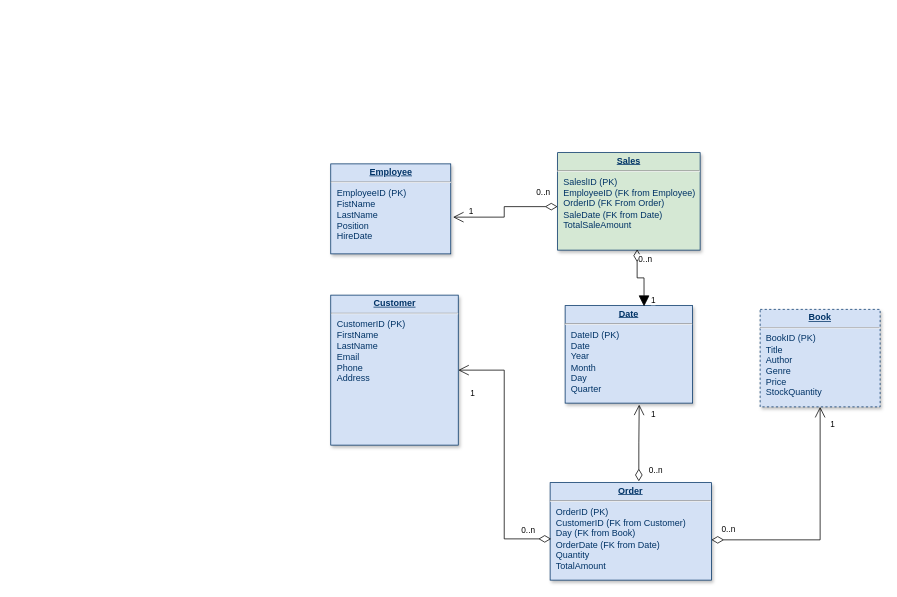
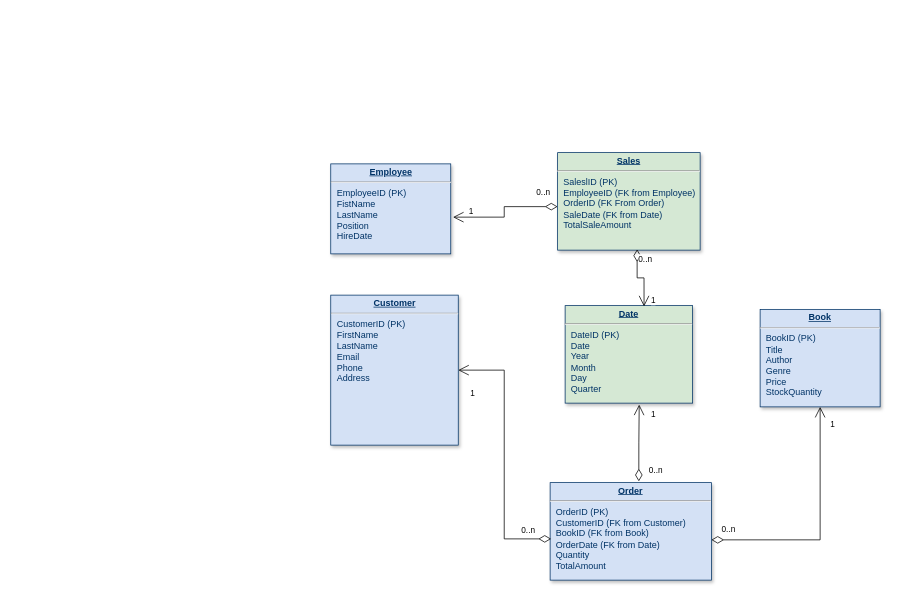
- <mxCell id="21" value="&lt;div&gt;&lt;br&gt;&lt;/div&gt;&lt;div&gt;&lt;br&gt;&lt;/div&gt;" style="endArrow=block;html=1;endSize=12;startArrow=diamondThin;startSize=14;startFill=0;edgeStyle=orthogonalEdgeStyle;rounded=0;exitX=0.558;exitY=0.992;exitDx=0;exitDy=0;exitPerimeter=0;entryX=0.619;entryY=0.008;entryDx=0;entryDy=0;entryPerimeter=0;" edge="1" parent="1" source="7" target="2"><mxGeometry x="-1" y="-440" relative="1" as="geometry"><mxPoint x="193" y="290" as="sourcePoint" /><mxPoint x="353" y="290" as="targetPoint" /><mxPoint x="-410" y="-280" as="offset" /></mxGeometry></mxCell>
+ <mxCell id="21" value="&lt;div&gt;&lt;br&gt;&lt;/div&gt;&lt;div&gt;&lt;br&gt;&lt;/div&gt;" style="endArrow=open;html=1;endSize=12;startArrow=diamondThin;startSize=14;startFill=0;edgeStyle=orthogonalEdgeStyle;rounded=0;exitX=0.558;exitY=0.992;exitDx=0;exitDy=0;exitPerimeter=0;entryX=0.619;entryY=0.008;entryDx=0;entryDy=0;entryPerimeter=0;" edge="1" parent="1" source="7" target="2"><mxGeometry x="-1" y="-440" relative="1" as="geometry"><mxPoint x="193" y="290" as="sourcePoint" /><mxPoint x="353" y="290" as="targetPoint" /><mxPoint x="-410" y="-280" as="offset" /></mxGeometry></mxCell>
- <mxCell id="2" value="&lt;p style=&quot;margin: 0px; margin-top: 4px; text-align: center; text-decoration: underline;&quot;&gt;&lt;strong&gt;Date&lt;/strong&gt;&lt;/p&gt;&lt;hr&gt;&lt;p style=&quot;margin: 0px; margin-left: 8px;&quot;&gt;DateID (PK)&lt;/p&gt;&lt;p style=&quot;margin: 0px; margin-left: 8px;&quot;&gt;Date&lt;/p&gt;&lt;p style=&quot;margin: 0px; margin-left: 8px;&quot;&gt;Year&lt;/p&gt;&lt;p style=&quot;margin: 0px; margin-left: 8px;&quot;&gt;Month&lt;/p&gt;&lt;p style=&quot;margin: 0px; margin-left: 8px;&quot;&gt;Day&lt;/p&gt;&lt;p style=&quot;margin: 0px; margin-left: 8px;&quot;&gt;Quarter&lt;/p&gt;" style="verticalAlign=top;align=left;overflow=fill;fontSize=12;fontFamily=Helvetica;html=1;strokeColor=#003366;shadow=1;fillColor=#D4E1F5;fontColor=#003366" parent="1" vertex="1"><mxGeometry x="333" y="224" width="170" height="130" as="geometry" /></mxCell>
+ <mxCell id="2" value="&lt;p style=&quot;margin: 0px; margin-top: 4px; text-align: center; text-decoration: underline;&quot;&gt;&lt;strong&gt;Date&lt;/strong&gt;&lt;/p&gt;&lt;hr&gt;&lt;p style=&quot;margin: 0px; margin-left: 8px;&quot;&gt;DateID (PK)&lt;/p&gt;&lt;p style=&quot;margin: 0px; margin-left: 8px;&quot;&gt;Date&lt;/p&gt;&lt;p style=&quot;margin: 0px; margin-left: 8px;&quot;&gt;Year&lt;/p&gt;&lt;p style=&quot;margin: 0px; margin-left: 8px;&quot;&gt;Month&lt;/p&gt;&lt;p style=&quot;margin: 0px; margin-left: 8px;&quot;&gt;Day&lt;/p&gt;&lt;p style=&quot;margin: 0px; margin-left: 8px;&quot;&gt;Quarter&lt;/p&gt;" style="verticalAlign=top;align=left;overflow=fill;fontSize=12;fontFamily=Helvetica;html=1;strokeColor=#003366;shadow=1;fillColor=#d5e8d4;fontColor=#003366;" parent="1" vertex="1"><mxGeometry x="333" y="224" width="170" height="130" as="geometry" /></mxCell>
- <mxCell id="5" value="&lt;p style=&quot;margin: 0px; margin-top: 4px; text-align: center; text-decoration: underline;&quot;&gt;&lt;strong&gt;Book&lt;/strong&gt;&lt;/p&gt;&lt;hr&gt;&lt;p style=&quot;margin: 0px; margin-left: 8px;&quot;&gt;BookID (PK)&lt;br&gt;Title&lt;/p&gt;&lt;p style=&quot;margin: 0px; margin-left: 8px;&quot;&gt;Author&lt;/p&gt;&lt;p style=&quot;margin: 0px; margin-left: 8px;&quot;&gt;Genre&lt;/p&gt;&lt;p style=&quot;margin: 0px; margin-left: 8px;&quot;&gt;Price&lt;/p&gt;&lt;p style=&quot;margin: 0px; margin-left: 8px;&quot;&gt;StockQuantity&lt;/p&gt;" style="verticalAlign=top;align=left;overflow=fill;fontSize=12;fontFamily=Helvetica;html=1;strokeColor=#003366;shadow=1;fillColor=#D4E1F5;fontColor=#003366;dashed=1;" vertex="1" parent="1"><mxGeometry x="593" y="229" width="160" height="130" as="geometry" /></mxCell>
+ <mxCell id="5" value="&lt;p style=&quot;margin: 0px; margin-top: 4px; text-align: center; text-decoration: underline;&quot;&gt;&lt;strong&gt;Book&lt;/strong&gt;&lt;/p&gt;&lt;hr&gt;&lt;p style=&quot;margin: 0px; margin-left: 8px;&quot;&gt;BookID (PK)&lt;br&gt;Title&lt;/p&gt;&lt;p style=&quot;margin: 0px; margin-left: 8px;&quot;&gt;Author&lt;/p&gt;&lt;p style=&quot;margin: 0px; margin-left: 8px;&quot;&gt;Genre&lt;/p&gt;&lt;p style=&quot;margin: 0px; margin-left: 8px;&quot;&gt;Price&lt;/p&gt;&lt;p style=&quot;margin: 0px; margin-left: 8px;&quot;&gt;StockQuantity&lt;/p&gt;" style="verticalAlign=top;align=left;overflow=fill;fontSize=12;fontFamily=Helvetica;html=1;strokeColor=#003366;shadow=1;fillColor=#D4E1F5;fontColor=#003366" vertex="1" parent="1"><mxGeometry x="593" y="229" width="160" height="130" as="geometry" /></mxCell>
- <mxCell id="6" value="&lt;p style=&quot;margin: 0px; margin-top: 4px; text-align: center; text-decoration: underline;&quot;&gt;&lt;strong&gt;Order&lt;/strong&gt;&lt;/p&gt;&lt;hr&gt;&lt;p style=&quot;margin: 0px; margin-left: 8px;&quot;&gt;OrderID (PK)&lt;br&gt;CustomerID (FK from Customer)&lt;/p&gt;&lt;p style=&quot;margin: 0px; margin-left: 8px;&quot;&gt;Day (FK from Book)&lt;/p&gt;&lt;p style=&quot;margin: 0px; margin-left: 8px;&quot;&gt;&lt;span style=&quot;background-color: initial;&quot;&gt;OrderDate (FK from Date)&lt;/span&gt;&lt;br&gt;&lt;/p&gt;&lt;p style=&quot;margin: 0px; margin-left: 8px;&quot;&gt;&lt;span style=&quot;background-color: initial;&quot;&gt;Quantity&lt;/span&gt;&lt;br&gt;&lt;/p&gt;&lt;p style=&quot;margin: 0px; margin-left: 8px;&quot;&gt;&lt;span style=&quot;background-color: initial;&quot;&gt;TotalAmount&lt;/span&gt;&lt;br&gt;&lt;/p&gt;" style="verticalAlign=top;align=left;overflow=fill;fontSize=12;fontFamily=Helvetica;html=1;strokeColor=#003366;shadow=1;fillColor=#D4E1F5;fontColor=#003366" vertex="1" parent="1"><mxGeometry x="313" y="460" width="215" height="130" as="geometry" /></mxCell>
+ <mxCell id="6" value="&lt;p style=&quot;margin: 0px; margin-top: 4px; text-align: center; text-decoration: underline;&quot;&gt;&lt;strong&gt;Order&lt;/strong&gt;&lt;/p&gt;&lt;hr&gt;&lt;p style=&quot;margin: 0px; margin-left: 8px;&quot;&gt;OrderID (PK)&lt;br&gt;CustomerID (FK from Customer)&lt;/p&gt;&lt;p style=&quot;margin: 0px; margin-left: 8px;&quot;&gt;BookID (FK from Book)&lt;/p&gt;&lt;p style=&quot;margin: 0px; margin-left: 8px;&quot;&gt;&lt;span style=&quot;background-color: initial;&quot;&gt;OrderDate (FK from Date)&lt;/span&gt;&lt;br&gt;&lt;/p&gt;&lt;p style=&quot;margin: 0px; margin-left: 8px;&quot;&gt;&lt;span style=&quot;background-color: initial;&quot;&gt;Quantity&lt;/span&gt;&lt;br&gt;&lt;/p&gt;&lt;p style=&quot;margin: 0px; margin-left: 8px;&quot;&gt;&lt;span style=&quot;background-color: initial;&quot;&gt;TotalAmount&lt;/span&gt;&lt;br&gt;&lt;/p&gt;" style="verticalAlign=top;align=left;overflow=fill;fontSize=12;fontFamily=Helvetica;html=1;strokeColor=#003366;shadow=1;fillColor=#D4E1F5;fontColor=#003366" vertex="1" parent="1"><mxGeometry x="313" y="460" width="215" height="130" as="geometry" /></mxCell>
